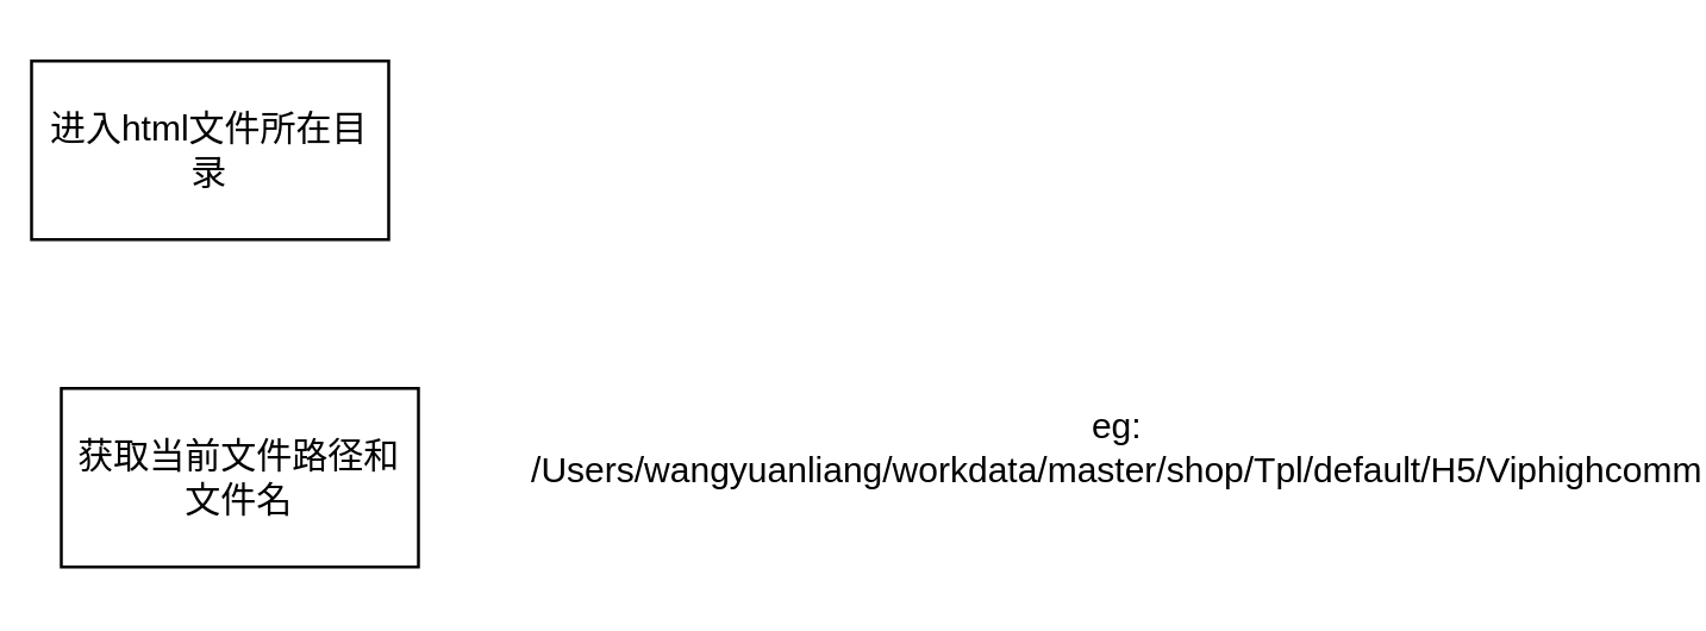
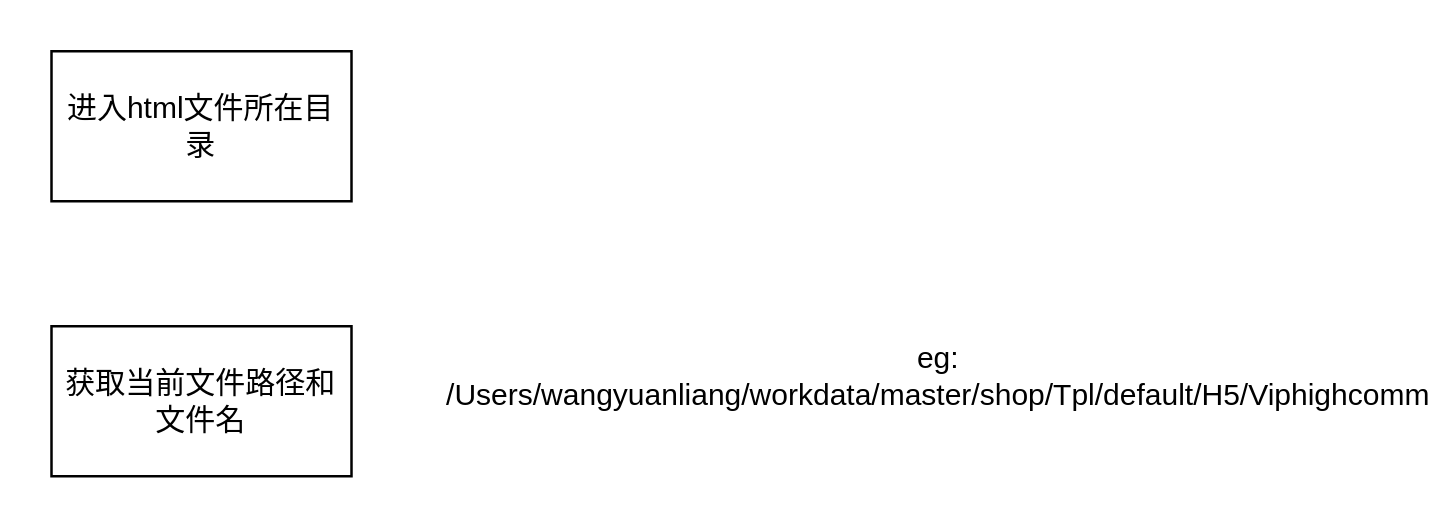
- <mxCell id="2" value="进入html文件所在目录" style="rounded=0;whiteSpace=wrap;html=1;" vertex="1" parent="1"><mxGeometry x="10" y="20" width="120" height="60" as="geometry" /></mxCell>
+ <mxCell id="2" value="进入html文件所在目录" style="rounded=0;whiteSpace=wrap;html=1;" vertex="1" parent="1"><mxGeometry x="20" y="20" width="120" height="60" as="geometry" /></mxCell>
